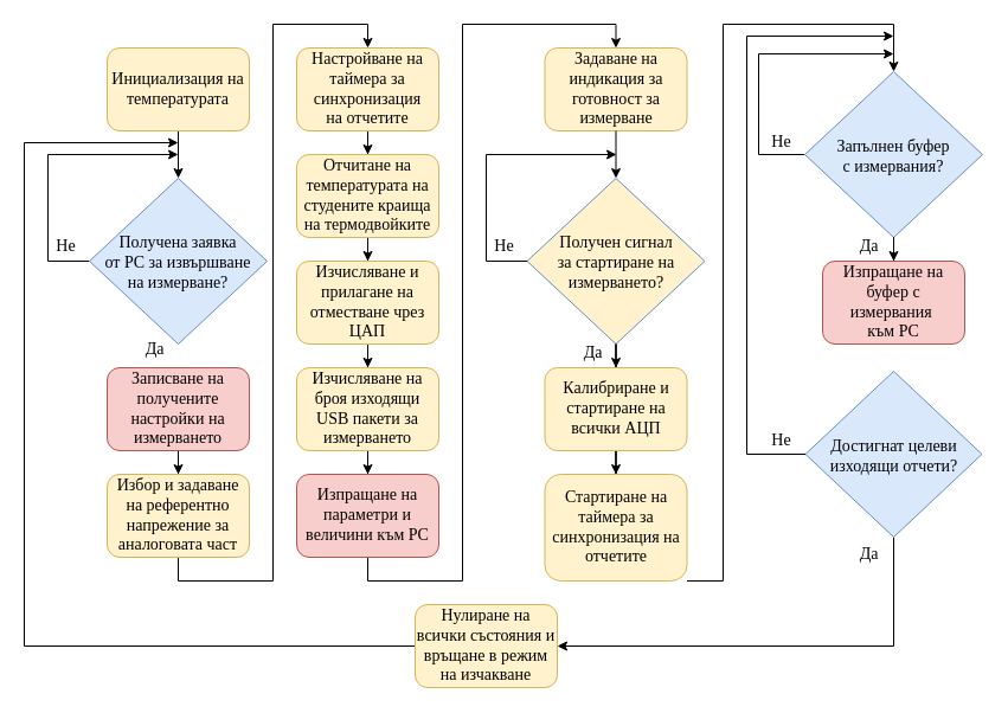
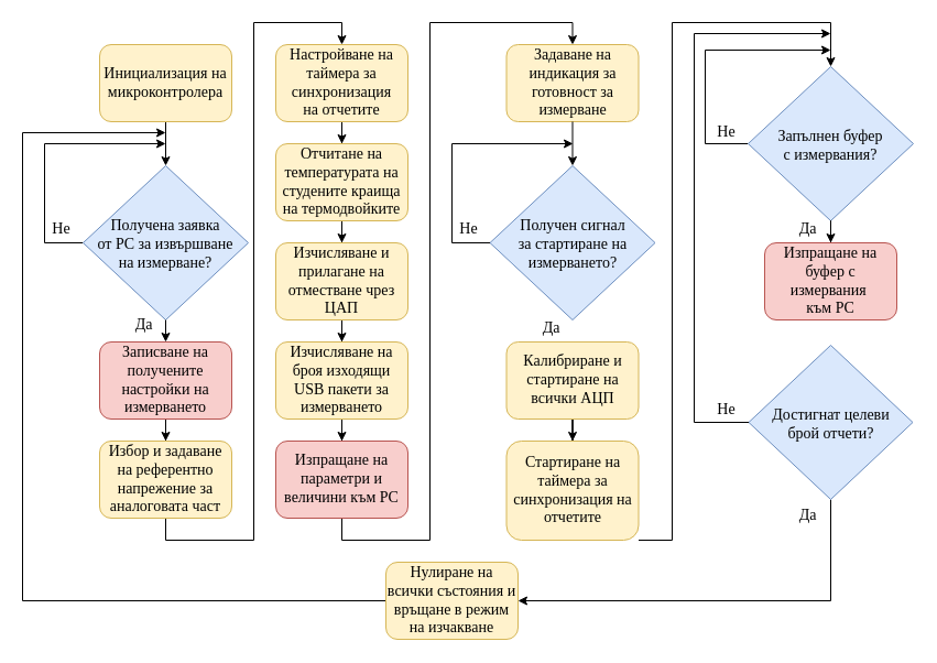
- <mxCell id="3" value="Инициализация на температурата" style="rounded=1;whiteSpace=wrap;html=1;fontFamily=Times New Roman;fontSize=14;fillColor=#fff2cc;strokeColor=#d6b656;" vertex="1" parent="1"><mxGeometry x="90" y="40" width="120" height="70" as="geometry" /></mxCell>
+ <mxCell id="3" value="Инициализация на микроконтролера" style="rounded=1;whiteSpace=wrap;html=1;fontFamily=Times New Roman;fontSize=14;fillColor=#fff2cc;strokeColor=#d6b656;" vertex="1" parent="1"><mxGeometry x="90" y="40" width="120" height="70" as="geometry" /></mxCell>
- <mxCell id="26" value="&lt;div&gt;Получен сигнал&lt;/div&gt;&lt;div&gt;за стартиране на измерването?&lt;/div&gt;" style="rhombus;whiteSpace=wrap;html=1;fontSize=14;fontFamily=Times New Roman;fillColor=#fff2cc;strokeColor=#6c8ebf;verticalAlign=middle;horizontal=1;spacing=0;spacingTop=4;" vertex="1" parent="1"><mxGeometry x="444.5" y="150" width="150" height="140" as="geometry" /></mxCell>
+ <mxCell id="26" value="&lt;div&gt;Получен сигнал&lt;/div&gt;&lt;div&gt;за стартиране на измерването?&lt;/div&gt;" style="rhombus;whiteSpace=wrap;html=1;fontSize=14;fontFamily=Times New Roman;fillColor=#dae8fc;strokeColor=#6c8ebf;verticalAlign=middle;horizontal=1;spacing=0;spacingTop=4;" vertex="1" parent="1"><mxGeometry x="444.5" y="150" width="150" height="140" as="geometry" /></mxCell>
+ <mxCell id="7" style="edgeStyle=orthogonalEdgeStyle;rounded=0;orthogonalLoop=1;jettySize=auto;html=1;entryX=0.5;entryY=0;entryDx=0;entryDy=0;" edge="1" parent="1" source="5" target="9"><mxGeometry relative="1" as="geometry"><mxPoint x="240" y="210" as="targetPoint" /><mxPoint x="225" y="210" as="sourcePoint" /><Array as="points"><mxPoint x="150" y="210" /></Array></mxGeometry></mxCell>
- <mxCell id="28" style="edgeStyle=orthogonalEdgeStyle;rounded=0;orthogonalLoop=1;jettySize=auto;html=1;entryX=0.5;entryY=0;entryDx=0;entryDy=0;" edge="1" parent="1" source="26" target="31"><mxGeometry relative="1" as="geometry"><mxPoint x="519.5" y="313" as="targetPoint" /><mxPoint x="594.5" y="213" as="sourcePoint" /><Array as="points" /></mxGeometry></mxCell>
- <mxCell id="42" value="&lt;div&gt;Достигнат целеви&lt;/div&gt;&lt;div&gt;изходящи отчети?&lt;/div&gt;" style="rhombus;whiteSpace=wrap;html=1;fontSize=14;fontFamily=Times New Roman;fillColor=#dae8fc;strokeColor=#6c8ebf;verticalAlign=middle;horizontal=1;spacing=0;spacingTop=4;" vertex="1" parent="1"><mxGeometry x="679.5" y="313" width="149" height="140" as="geometry" /></mxCell>
+ <mxCell id="42" value="&lt;div&gt;Достигнат целеви&lt;/div&gt;&lt;div&gt;брой отчети?&lt;/div&gt;" style="rhombus;whiteSpace=wrap;html=1;fontSize=14;fontFamily=Times New Roman;fillColor=#dae8fc;strokeColor=#6c8ebf;verticalAlign=middle;horizontal=1;spacing=0;spacingTop=4;" vertex="1" parent="1"><mxGeometry x="679.5" y="313" width="149" height="140" as="geometry" /></mxCell>
